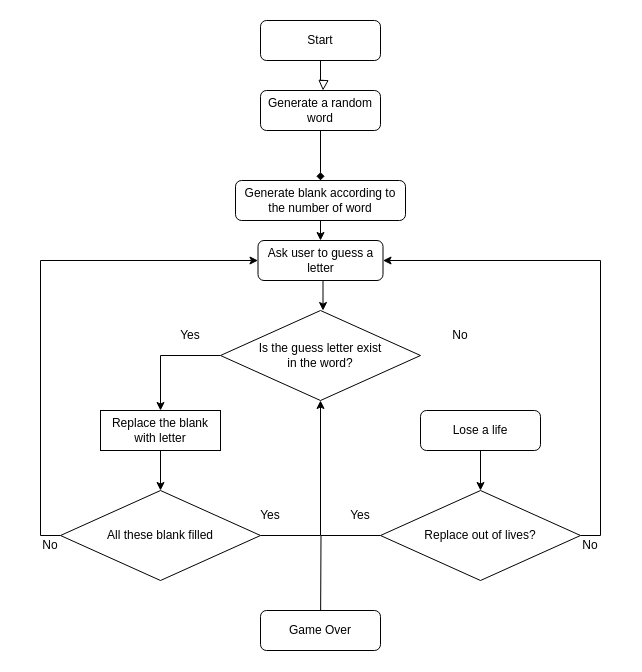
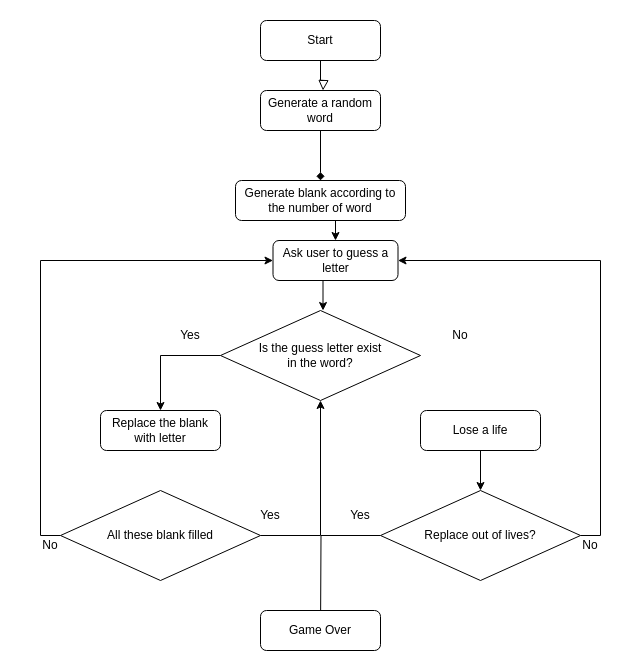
- <mxCell id="9" value="Ask user to guess a letter" style="rounded=1;whiteSpace=wrap;html=1;fontSize=12;glass=0;strokeWidth=1;shadow=0;" vertex="1" parent="1"><mxGeometry x="257.5" y="240" width="125" height="40" as="geometry" /></mxCell>
+ <mxCell id="9" value="Ask user to guess a letter" style="rounded=1;whiteSpace=wrap;html=1;fontSize=12;glass=0;strokeWidth=1;shadow=0;" vertex="1" parent="1"><mxGeometry x="272.5" y="240" width="125" height="40" as="geometry" /></mxCell>
- <mxCell id="15" value="Replace the blank with letter " style="whiteSpace=wrap;html=1;fontSize=12;glass=0;strokeWidth=1;shadow=0;rounded=0;" vertex="1" parent="1"><mxGeometry x="100" y="410" width="120" height="40" as="geometry" /></mxCell>
+ <mxCell id="15" value="Replace the blank with letter " style="rounded=1;whiteSpace=wrap;html=1;fontSize=12;glass=0;strokeWidth=1;shadow=0;" vertex="1" parent="1"><mxGeometry x="100" y="410" width="120" height="40" as="geometry" /></mxCell>
- <mxCell id="14" style="edgeStyle=orthogonalEdgeStyle;rounded=0;orthogonalLoop=1;jettySize=auto;html=1;exitX=0.5;exitY=1;exitDx=0;exitDy=0;entryX=0.5;entryY=0;entryDx=0;entryDy=0;" edge="1" parent="1" source="15" target="20"><mxGeometry relative="1" as="geometry" /></mxCell>
